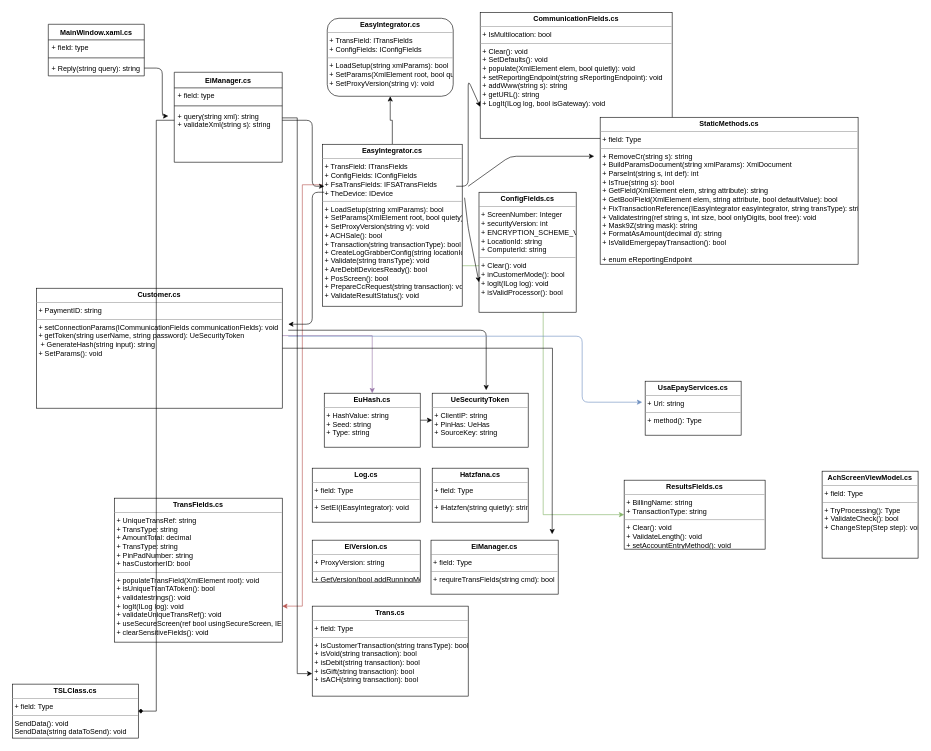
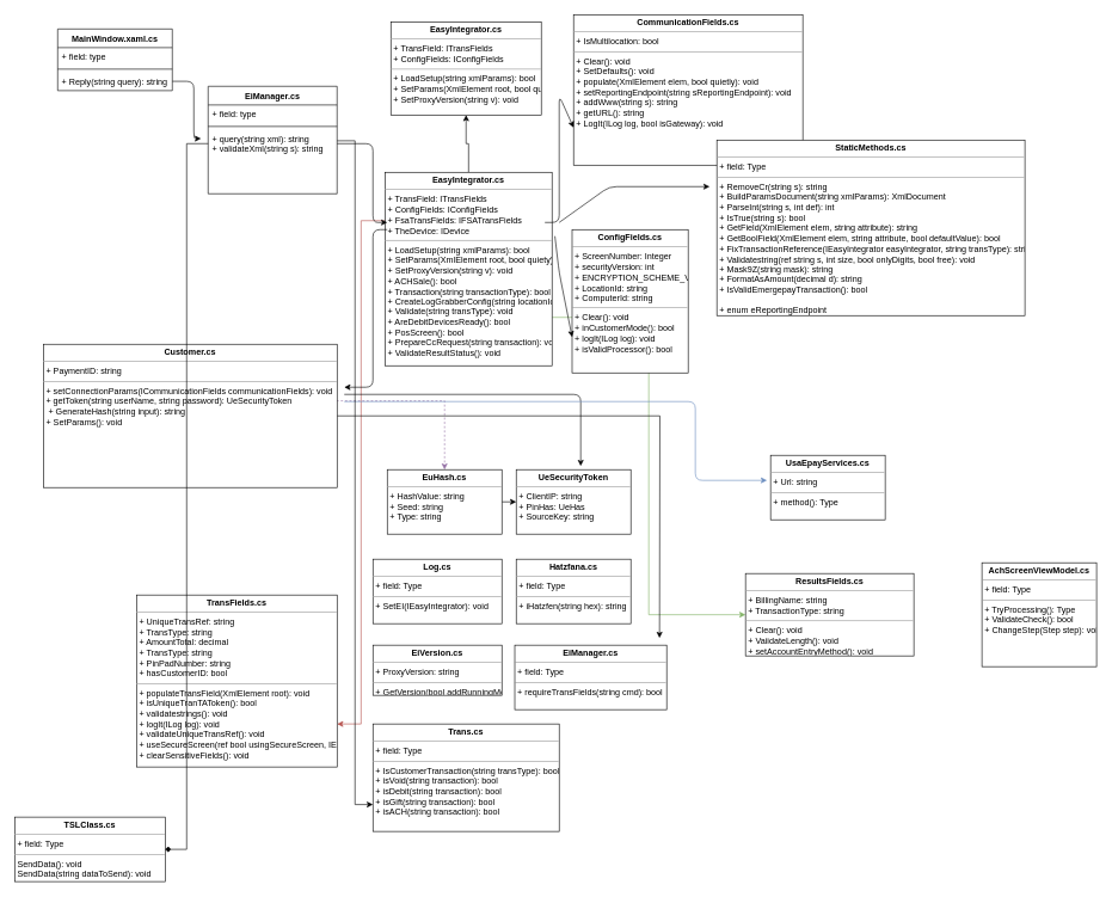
- <mxCell id="15" value="&lt;p style=&quot;margin: 0px ; margin-top: 4px ; text-align: center&quot;&gt;&lt;b&gt;EasyIntegrator.cs&lt;/b&gt;&lt;/p&gt;&lt;hr size=&quot;1&quot;&gt;&lt;p style=&quot;margin: 0px ; margin-left: 4px&quot;&gt;+ TransField: ITransFields&lt;/p&gt;&lt;p style=&quot;margin: 0px ; margin-left: 4px&quot;&gt;+ ConfigFields: IConfigFields&lt;/p&gt;&lt;hr size=&quot;1&quot;&gt;&lt;p style=&quot;margin: 0px ; margin-left: 4px&quot;&gt;+ LoadSetup(string xmlParams): bool&lt;/p&gt;&lt;p style=&quot;margin: 0px ; margin-left: 4px&quot;&gt;+ SetParams(XmlElement root, bool quiety): bool&lt;/p&gt;&lt;p style=&quot;margin: 0px ; margin-left: 4px&quot;&gt;+ SetProxyVersion(string v): void&lt;/p&gt;" style="verticalAlign=top;align=left;overflow=fill;fontSize=12;fontFamily=Helvetica;html=1;rounded=1;" parent="1" vertex="1"><mxGeometry x="545" y="30" width="210" height="130" as="geometry" /></mxCell>
+ <mxCell id="15" value="&lt;p style=&quot;margin: 0px ; margin-top: 4px ; text-align: center&quot;&gt;&lt;b&gt;EasyIntegrator.cs&lt;/b&gt;&lt;/p&gt;&lt;hr size=&quot;1&quot;&gt;&lt;p style=&quot;margin: 0px ; margin-left: 4px&quot;&gt;+ TransField: ITransFields&lt;/p&gt;&lt;p style=&quot;margin: 0px ; margin-left: 4px&quot;&gt;+ ConfigFields: IConfigFields&lt;/p&gt;&lt;hr size=&quot;1&quot;&gt;&lt;p style=&quot;margin: 0px ; margin-left: 4px&quot;&gt;+ LoadSetup(string xmlParams): bool&lt;/p&gt;&lt;p style=&quot;margin: 0px ; margin-left: 4px&quot;&gt;+ SetParams(XmlElement root, bool quiety): bool&lt;/p&gt;&lt;p style=&quot;margin: 0px ; margin-left: 4px&quot;&gt;+ SetProxyVersion(string v): void&lt;/p&gt;" style="verticalAlign=top;align=left;overflow=fill;fontSize=12;fontFamily=Helvetica;html=1;" parent="1" vertex="1"><mxGeometry x="545" y="30" width="210" height="130" as="geometry" /></mxCell>
- <mxCell id="23" style="edgeStyle=orthogonalEdgeStyle;rounded=0;orthogonalLoop=1;jettySize=auto;html=1;exitX=0.998;exitY=0.395;exitDx=0;exitDy=0;entryX=0.5;entryY=0;entryDx=0;entryDy=0;exitPerimeter=0;fillColor=#e1d5e7;strokeColor=#9673a6;" parent="1" source="25" target="28" edge="1"><mxGeometry relative="1" as="geometry" /></mxCell>
+ <mxCell id="23" style="edgeStyle=orthogonalEdgeStyle;rounded=0;orthogonalLoop=1;jettySize=auto;html=1;exitX=0.998;exitY=0.395;exitDx=0;exitDy=0;entryX=0.5;entryY=0;entryDx=0;entryDy=0;exitPerimeter=0;fillColor=#e1d5e7;strokeColor=#9673a6;dashed=1;" parent="1" source="25" target="28" edge="1"><mxGeometry relative="1" as="geometry" /></mxCell>
- <mxCell id="31" value="&lt;p style=&quot;margin: 0px ; margin-top: 4px ; text-align: center&quot;&gt;&lt;b&gt;Hatzfana.cs&lt;/b&gt;&lt;/p&gt;&lt;hr size=&quot;1&quot;&gt;&lt;p style=&quot;margin: 0px ; margin-left: 4px&quot;&gt;+ field: Type&lt;/p&gt;&lt;hr size=&quot;1&quot;&gt;&lt;p style=&quot;margin: 0px ; margin-left: 4px&quot;&gt;+ iHatzfen(string quietly): string&lt;/p&gt;" style="verticalAlign=top;align=left;overflow=fill;fontSize=12;fontFamily=Helvetica;html=1;" parent="1" vertex="1"><mxGeometry x="720" y="780" width="160" height="90" as="geometry" /></mxCell>
+ <mxCell id="31" value="&lt;p style=&quot;margin: 0px ; margin-top: 4px ; text-align: center&quot;&gt;&lt;b&gt;Hatzfana.cs&lt;/b&gt;&lt;/p&gt;&lt;hr size=&quot;1&quot;&gt;&lt;p style=&quot;margin: 0px ; margin-left: 4px&quot;&gt;+ field: Type&lt;/p&gt;&lt;hr size=&quot;1&quot;&gt;&lt;p style=&quot;margin: 0px ; margin-left: 4px&quot;&gt;+ iHatzfen(string hex): string&lt;/p&gt;" style="verticalAlign=top;align=left;overflow=fill;fontSize=12;fontFamily=Helvetica;html=1;" parent="1" vertex="1"><mxGeometry x="720" y="780" width="160" height="90" as="geometry" /></mxCell>
